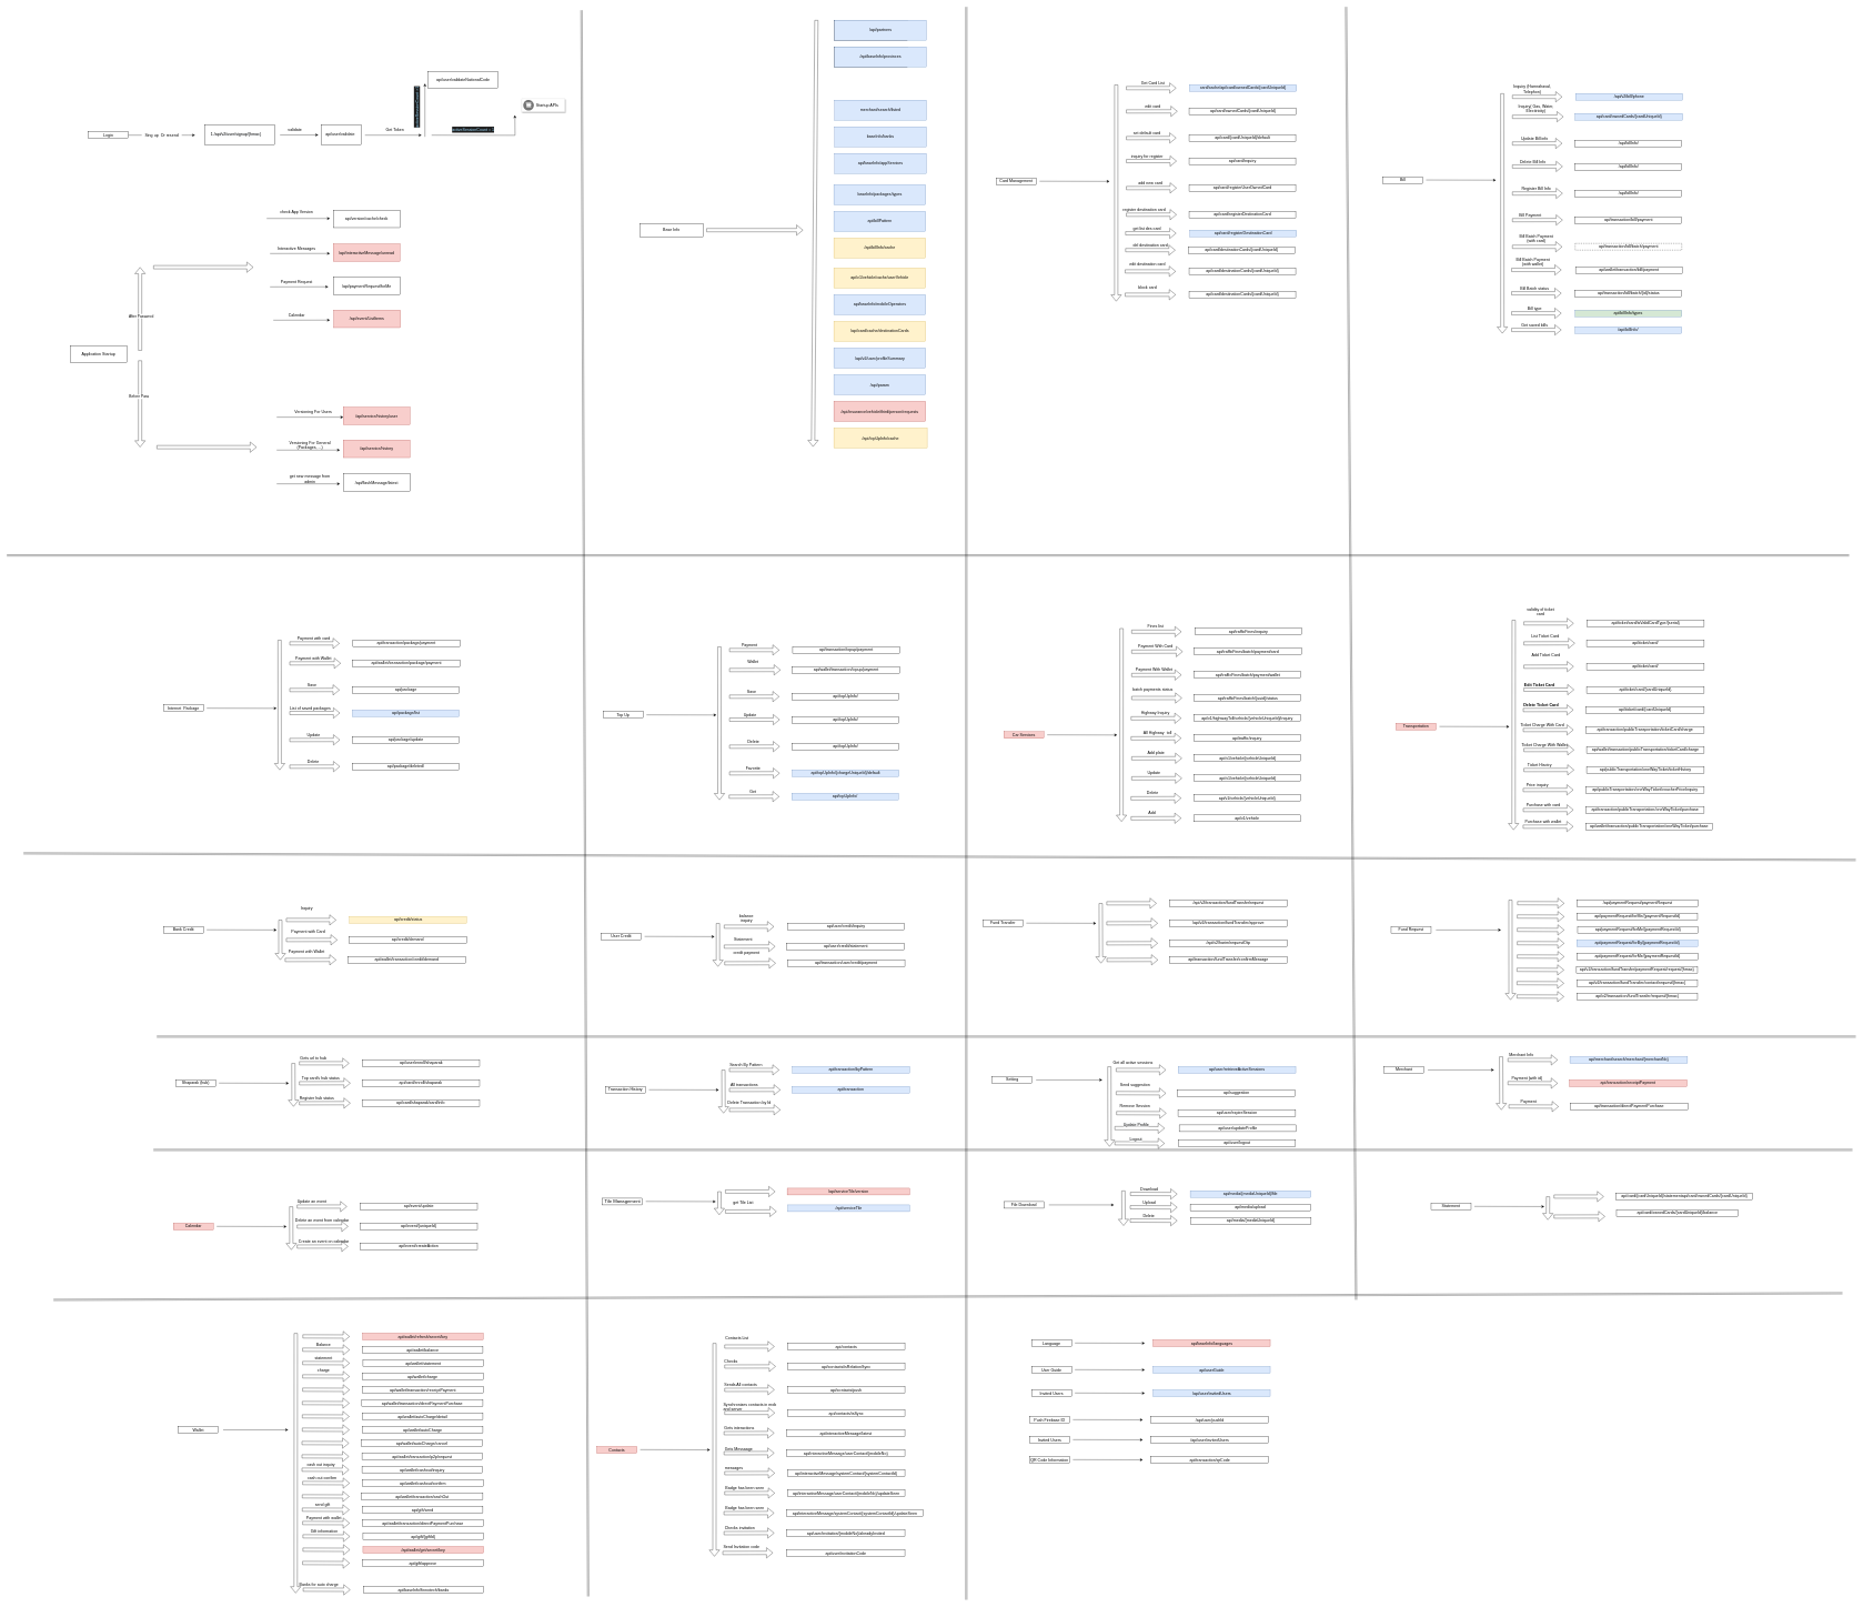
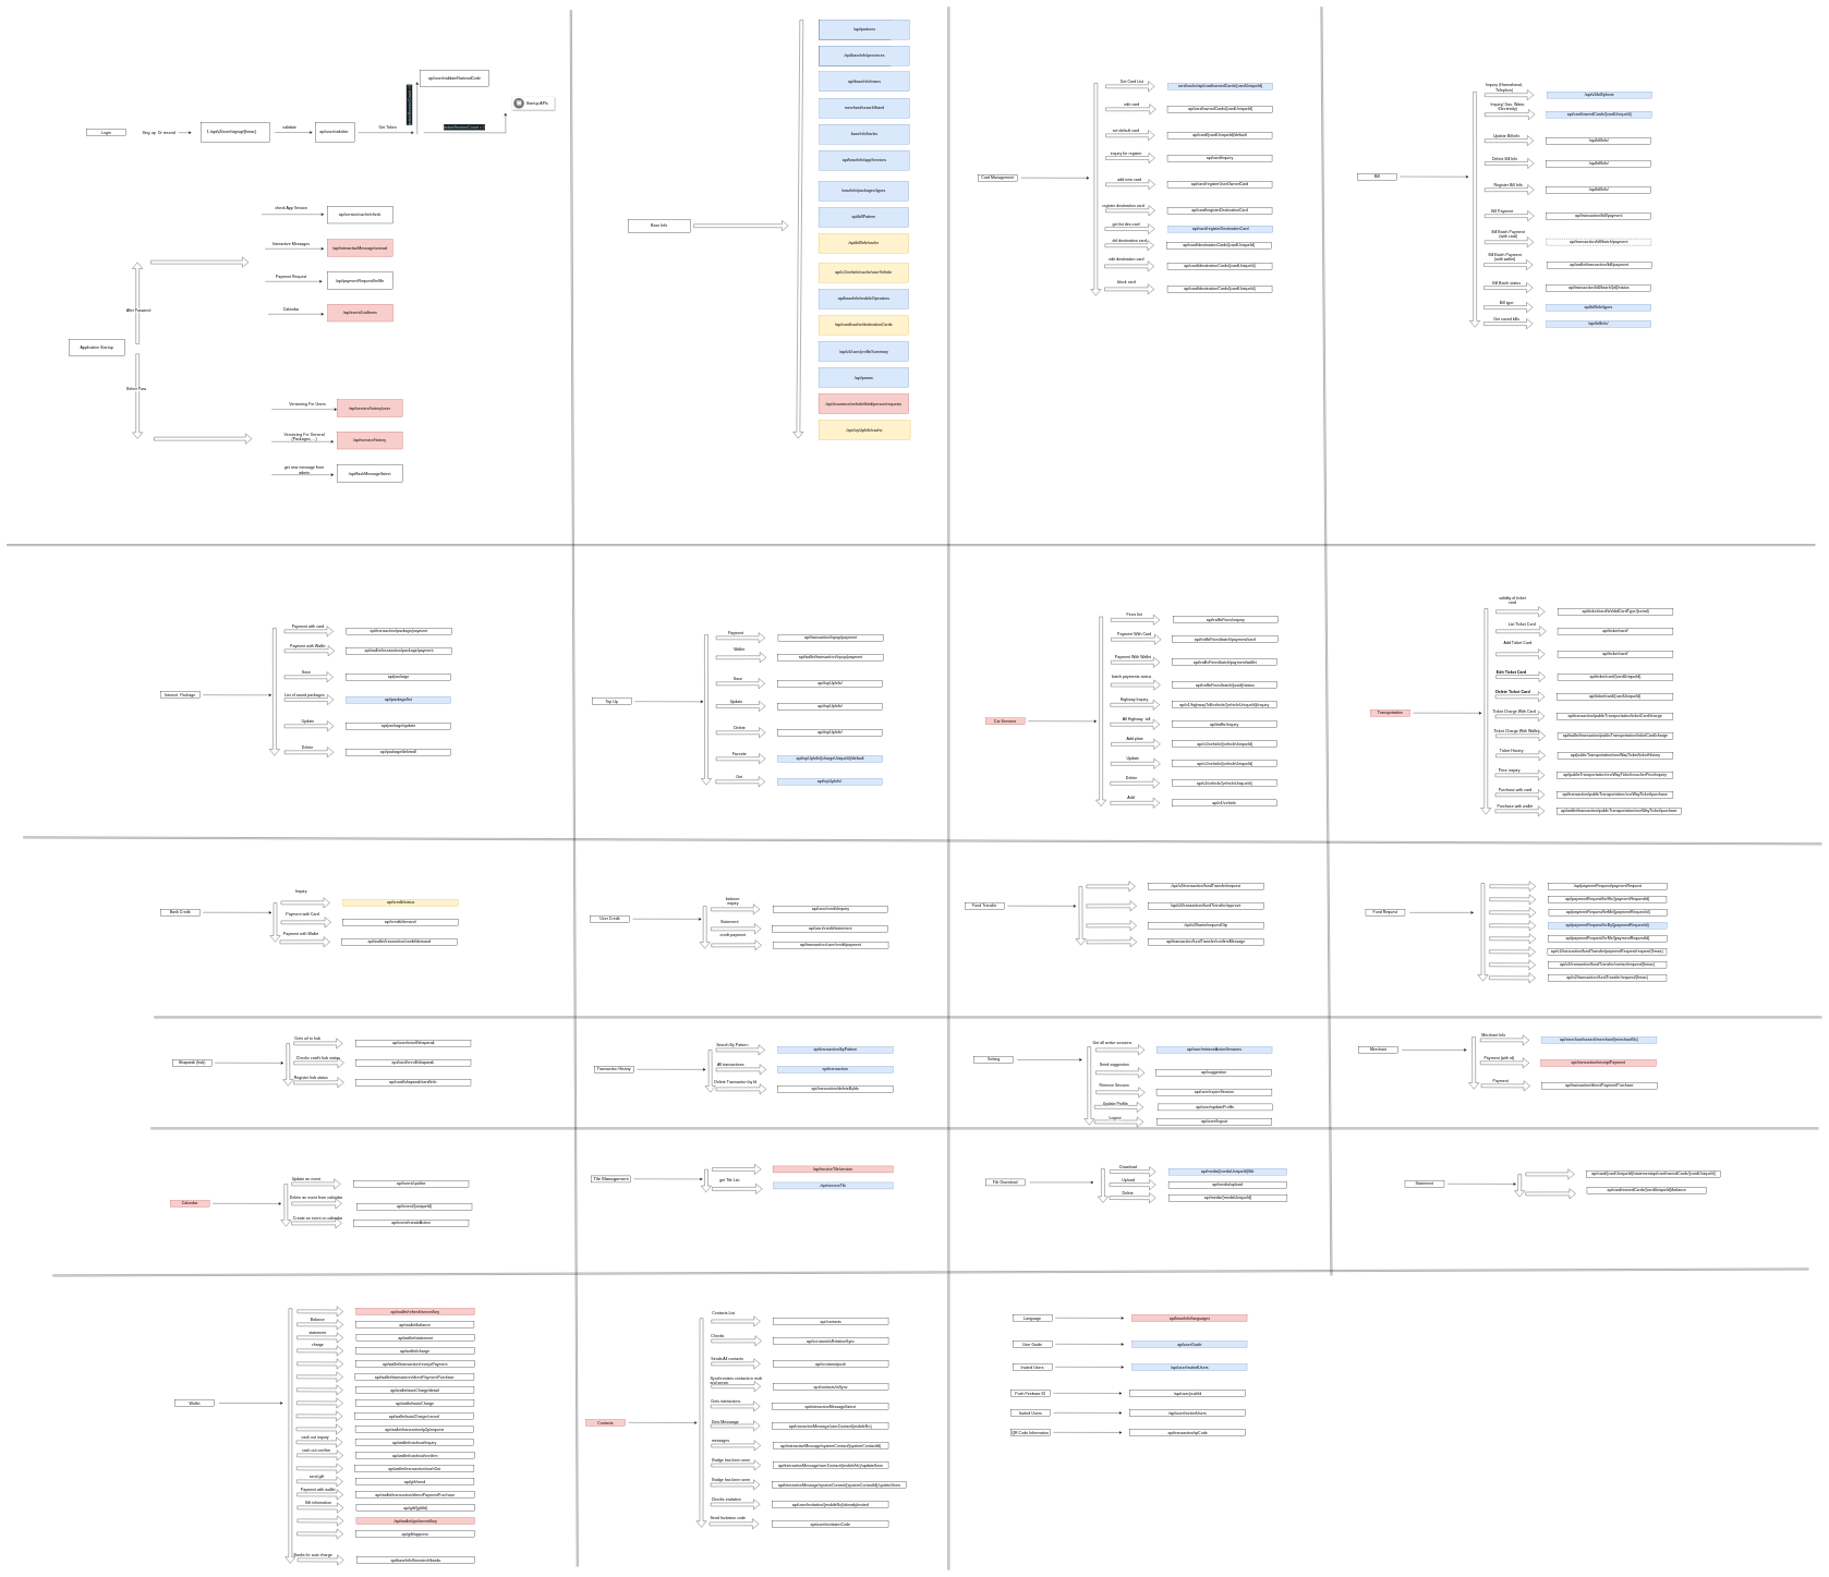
+ <mxCell id="29" value="api/baseInfo/towns" style="rounded=0;whiteSpace=wrap;html=1;fillColor=#dae8fc;strokeColor=#6c8ebf;" parent="1" vertex="1"><mxGeometry x="2505" y="218.75" width="275" height="60" as="geometry" /></mxCell>
- <mxCell id="11" value="" style="edgeStyle=orthogonalEdgeStyle;rounded=0;orthogonalLoop=1;jettySize=auto;html=1;endArrow=none;" parent="1" source="8" target="10" edge="1"><mxGeometry relative="1" as="geometry"><mxPoint x="2394.99" y="125" as="sourcePoint" /><mxPoint x="2754.99" y="125" as="targetPoint" /></mxGeometry></mxCell>
- <mxCell id="453" value="&lt;div&gt;api/billInfo/types&lt;/div&gt;" style="rounded=0;whiteSpace=wrap;html=1;fillColor=#d5e8d4;strokeColor=#6c8ebf;" parent="1" vertex="1"><mxGeometry x="4727.49" y="930" width="320" height="20" as="geometry" /></mxCell>
+ <mxCell id="453" value="&lt;div&gt;api/billInfo/types&lt;/div&gt;" style="rounded=0;whiteSpace=wrap;html=1;fillColor=#dae8fc;strokeColor=#6c8ebf;" parent="1" vertex="1"><mxGeometry x="4727.49" y="930" width="320" height="20" as="geometry" /></mxCell>
- <mxCell id="372" value="List Ticket Card" style="text;html=1;strokeColor=none;fillColor=none;align=center;verticalAlign=middle;whiteSpace=wrap;rounded=0;" parent="1" vertex="1"><mxGeometry x="4588.39" y="1890" width="100" height="40" as="geometry" /></mxCell>
+ <mxCell id="372" value="List Ticket Card" style="text;html=1;strokeColor=none;fillColor=none;align=center;verticalAlign=middle;whiteSpace=wrap;rounded=0;" parent="1" vertex="1"><mxGeometry x="4603.39" y="1890" width="100" height="40" as="geometry" /></mxCell>
- <mxCell id="318" value="Top card's hub status" style="text;whiteSpace=wrap;html=1;" parent="1" vertex="1"><mxGeometry x="903.81" y="3220" width="179.12" height="30" as="geometry" /></mxCell>
+ <mxCell id="318" value="Checks card's hub status" style="text;whiteSpace=wrap;html=1;" parent="1" vertex="1"><mxGeometry x="903.81" y="3220" width="179.12" height="30" as="geometry" /></mxCell>
+ <mxCell id="307" value="api/transaction/deleteByIds" style="rounded=0;whiteSpace=wrap;html=1;" parent="1" vertex="1"><mxGeometry x="2377.16" y="3320" width="352.75" height="20" as="geometry" /></mxCell>
- <mxCell id="339" value="&lt;div&gt;api/event/{uniqueId}&lt;/div&gt;" style="rounded=0;whiteSpace=wrap;html=1;" parent="1" vertex="1"><mxGeometry x="1079.75" y="3670" width="352.75" height="20" as="geometry" /></mxCell>
+ <mxCell id="339" value="&lt;div&gt;api/event/{uniqueId}&lt;/div&gt;" style="rounded=0;whiteSpace=wrap;html=1;" parent="1" vertex="1"><mxGeometry x="1089.75" y="3680" width="352.75" height="20" as="geometry" /></mxCell>
